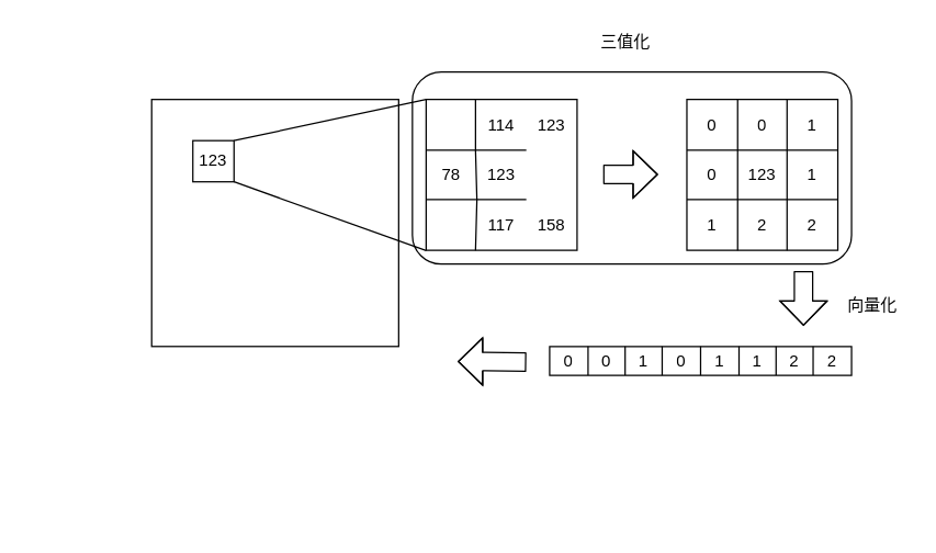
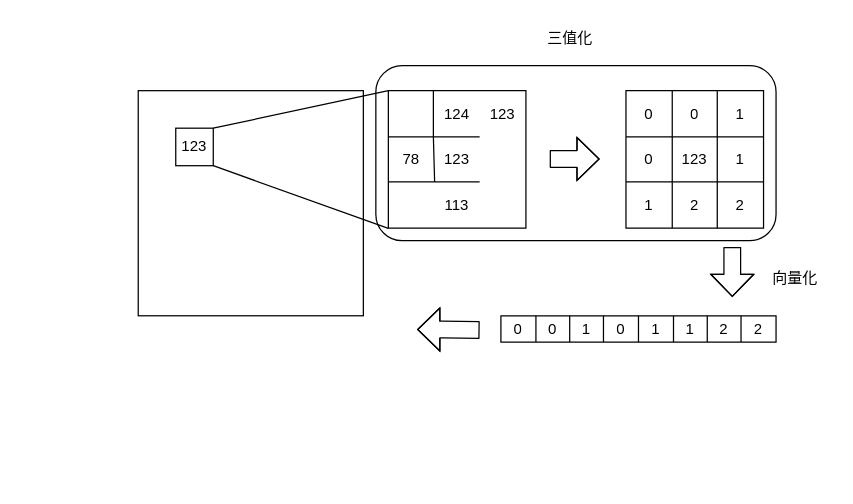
- <mxCell id="6" value="114" style="shape=partialRectangle;html=1;whiteSpace=wrap;connectable=0;overflow=hidden;fillColor=none;top=0;left=0;bottom=0;right=0;" vertex="1" parent="5"><mxGeometry x="37" width="36" height="37" as="geometry" /></mxCell>
+ <mxCell id="6" value="124" style="shape=partialRectangle;html=1;whiteSpace=wrap;connectable=0;overflow=hidden;fillColor=none;top=0;left=0;bottom=0;right=0;" vertex="1" parent="5"><mxGeometry x="37" width="36" height="37" as="geometry" /></mxCell>
- <mxCell id="13" value="158" style="shape=partialRectangle;html=1;whiteSpace=wrap;connectable=0;overflow=hidden;fillColor=none;top=0;left=0;bottom=0;right=0;" vertex="1" parent="11"><mxGeometry x="73" width="37" height="37" as="geometry" /></mxCell>
- <mxCell id="12" value="117" style="shape=partialRectangle;html=1;whiteSpace=wrap;connectable=0;overflow=hidden;fillColor=none;top=0;left=0;bottom=0;right=0;" vertex="1" parent="11"><mxGeometry x="37" width="36" height="37" as="geometry" /></mxCell>
+ <mxCell id="12" value="113" style="shape=partialRectangle;html=1;whiteSpace=wrap;connectable=0;overflow=hidden;fillColor=none;top=0;left=0;bottom=0;right=0;" vertex="1" parent="11"><mxGeometry x="37" width="36" height="37" as="geometry" /></mxCell>
